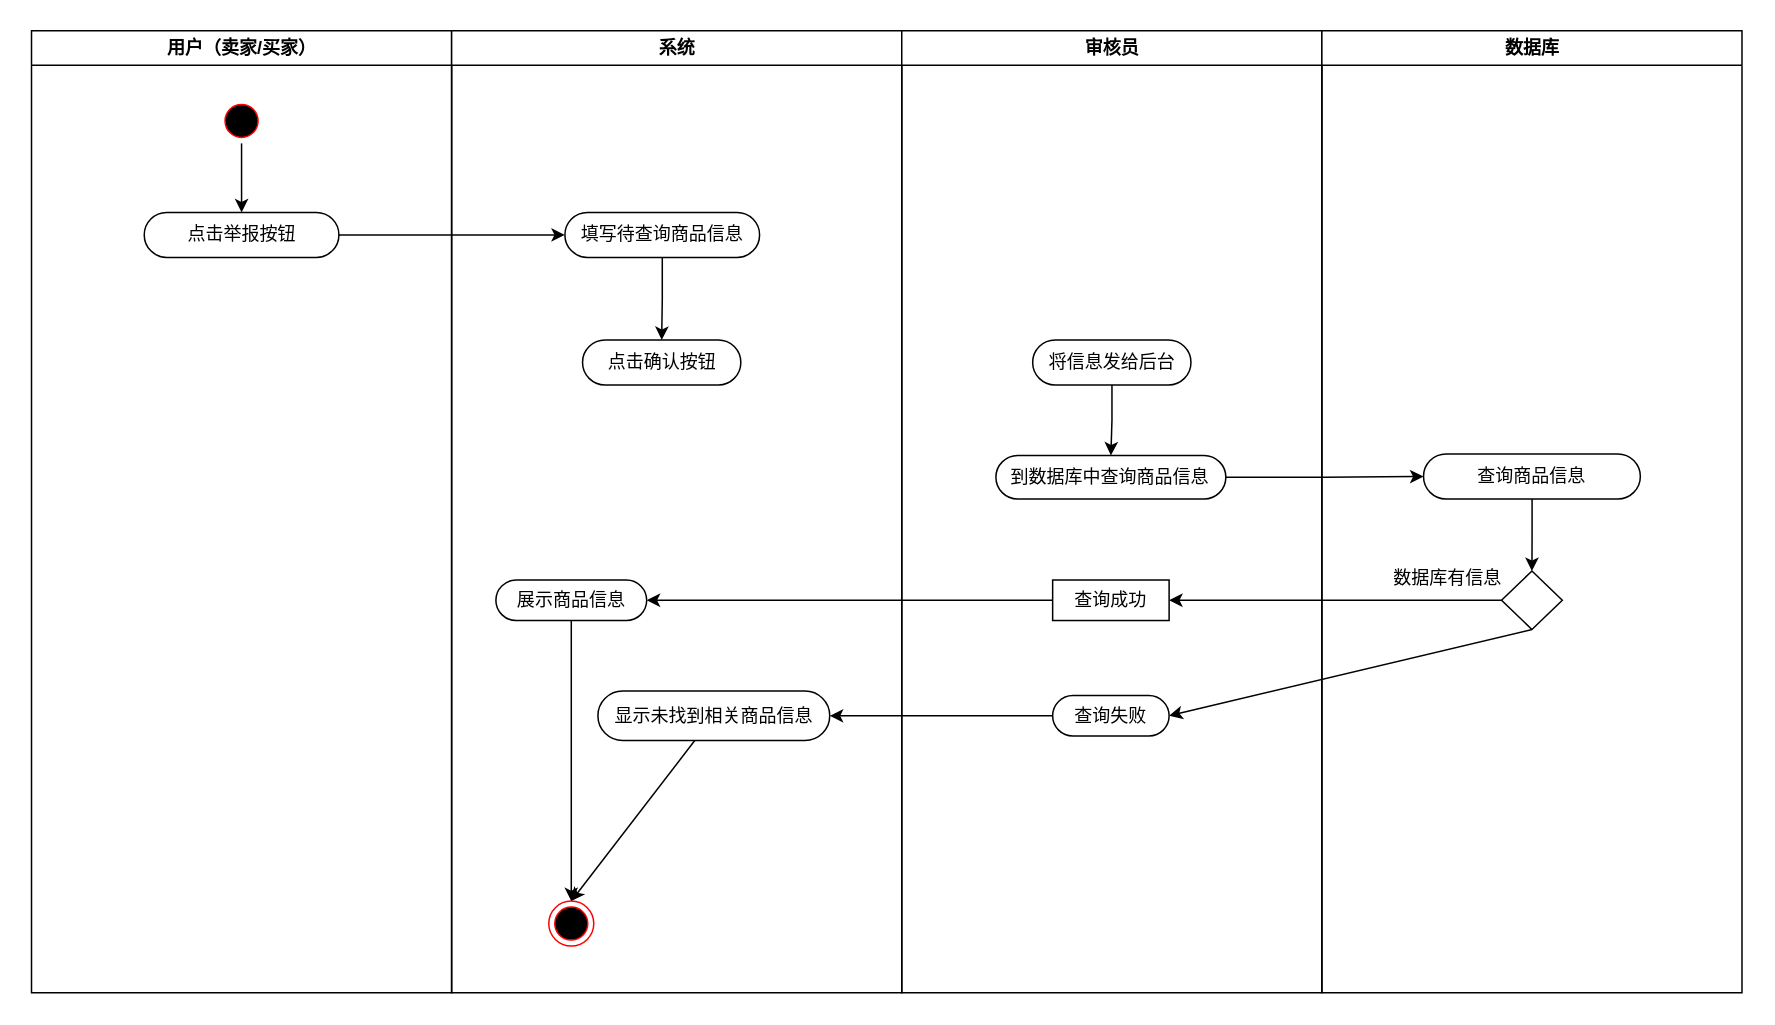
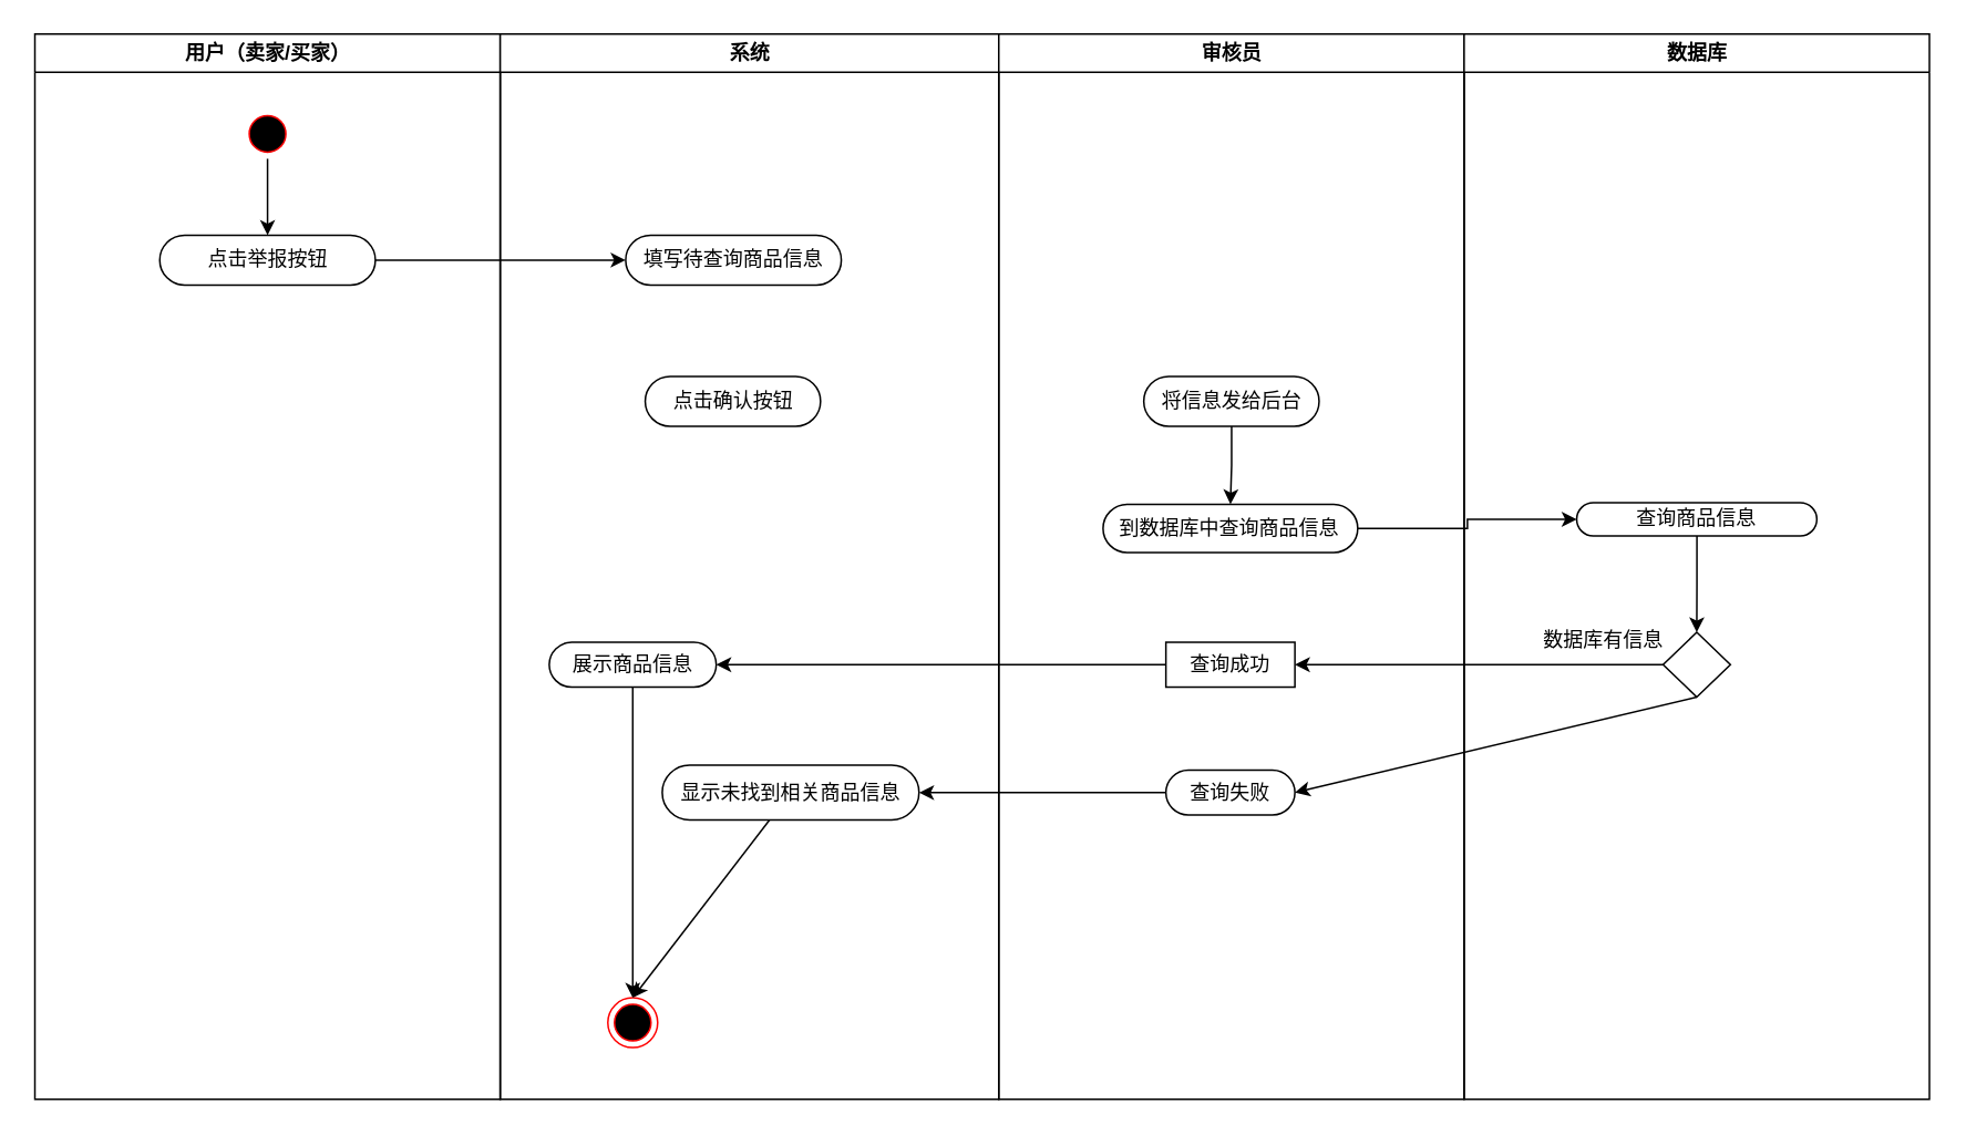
- <mxCell id="7" style="edgeStyle=orthogonalEdgeStyle;rounded=0;orthogonalLoop=1;jettySize=auto;html=1;entryX=0.5;entryY=0;entryDx=0;entryDy=0;" edge="1" parent="6" source="8" target="9"><mxGeometry relative="1" as="geometry" /></mxCell>
- <mxCell id="23" value="查询商品信息" style="rounded=1;whiteSpace=wrap;html=1;arcSize=50;" vertex="1" parent="21"><mxGeometry x="67.75" y="282" width="144.5" height="30" as="geometry" /></mxCell>
+ <mxCell id="23" value="查询商品信息" style="rounded=1;whiteSpace=wrap;html=1;arcSize=50;" vertex="1" parent="21"><mxGeometry x="67.75" y="282" width="144.5" height="20" as="geometry" /></mxCell>
